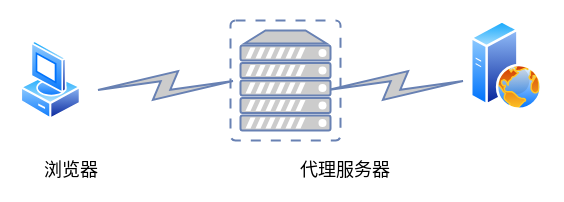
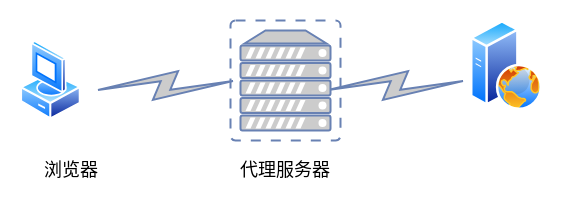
- <mxCell id="8" value="&lt;font style=&quot;font-size: 18px&quot;&gt;代理服务器&lt;/font&gt;" style="text;html=1;strokeColor=none;fillColor=none;align=center;verticalAlign=middle;whiteSpace=wrap;rounded=0;" vertex="1" parent="1"><mxGeometry x="280" y="160" width="130" height="20" as="geometry" /></mxCell>
+ <mxCell id="8" value="&lt;font style=&quot;font-size: 18px&quot;&gt;代理服务器&lt;/font&gt;" style="text;html=1;strokeColor=none;fillColor=none;align=center;verticalAlign=middle;whiteSpace=wrap;rounded=0;" vertex="1" parent="1"><mxGeometry x="220" y="160" width="130" height="20" as="geometry" /></mxCell>
